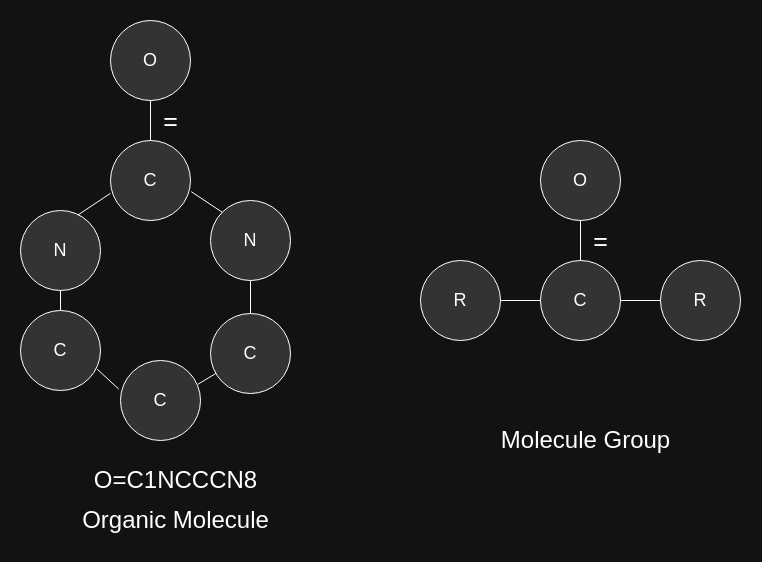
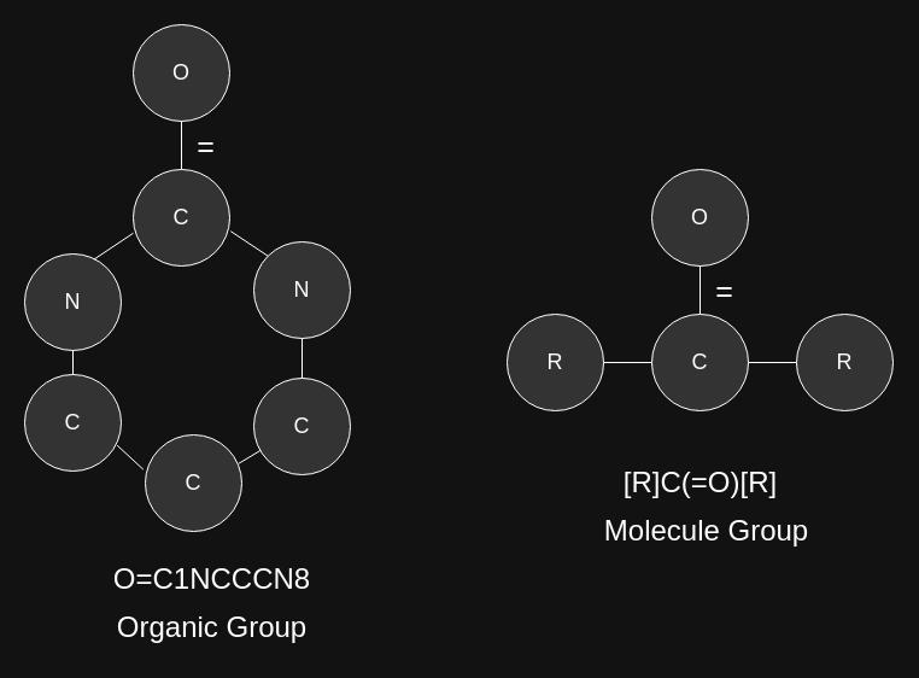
+ <mxCell id="3" value="&lt;font style=&quot;font-size: 24px;&quot;&gt;[R]C(=O)[R]&lt;/font&gt;" style="text;html=1;align=center;verticalAlign=middle;resizable=0;points=[];autosize=1;strokeColor=none;fillColor=none;fontColor=#FFFFFF;labelBackgroundColor=none;labelBorderColor=none;" parent="1" vertex="1"><mxGeometry x="505" y="380" width="150" height="40" as="geometry" /></mxCell>
- <mxCell id="25" value="&lt;span style=&quot;font-size: 24px;&quot;&gt;Organic Molecule&lt;/span&gt;" style="text;html=1;align=center;verticalAlign=middle;resizable=0;points=[];autosize=1;strokeColor=none;fillColor=none;fontColor=#FFFFFF;labelBackgroundColor=none;labelBorderColor=none;" parent="1" vertex="1"><mxGeometry x="70" y="500" width="210" height="40" as="geometry" /></mxCell>
+ <mxCell id="25" value="&lt;span style=&quot;font-size: 24px;&quot;&gt;Organic Group&lt;/span&gt;" style="text;html=1;align=center;verticalAlign=middle;resizable=0;points=[];autosize=1;strokeColor=none;fillColor=none;fontColor=#FFFFFF;labelBackgroundColor=none;labelBorderColor=none;" parent="1" vertex="1"><mxGeometry x="70" y="500" width="210" height="40" as="geometry" /></mxCell>
